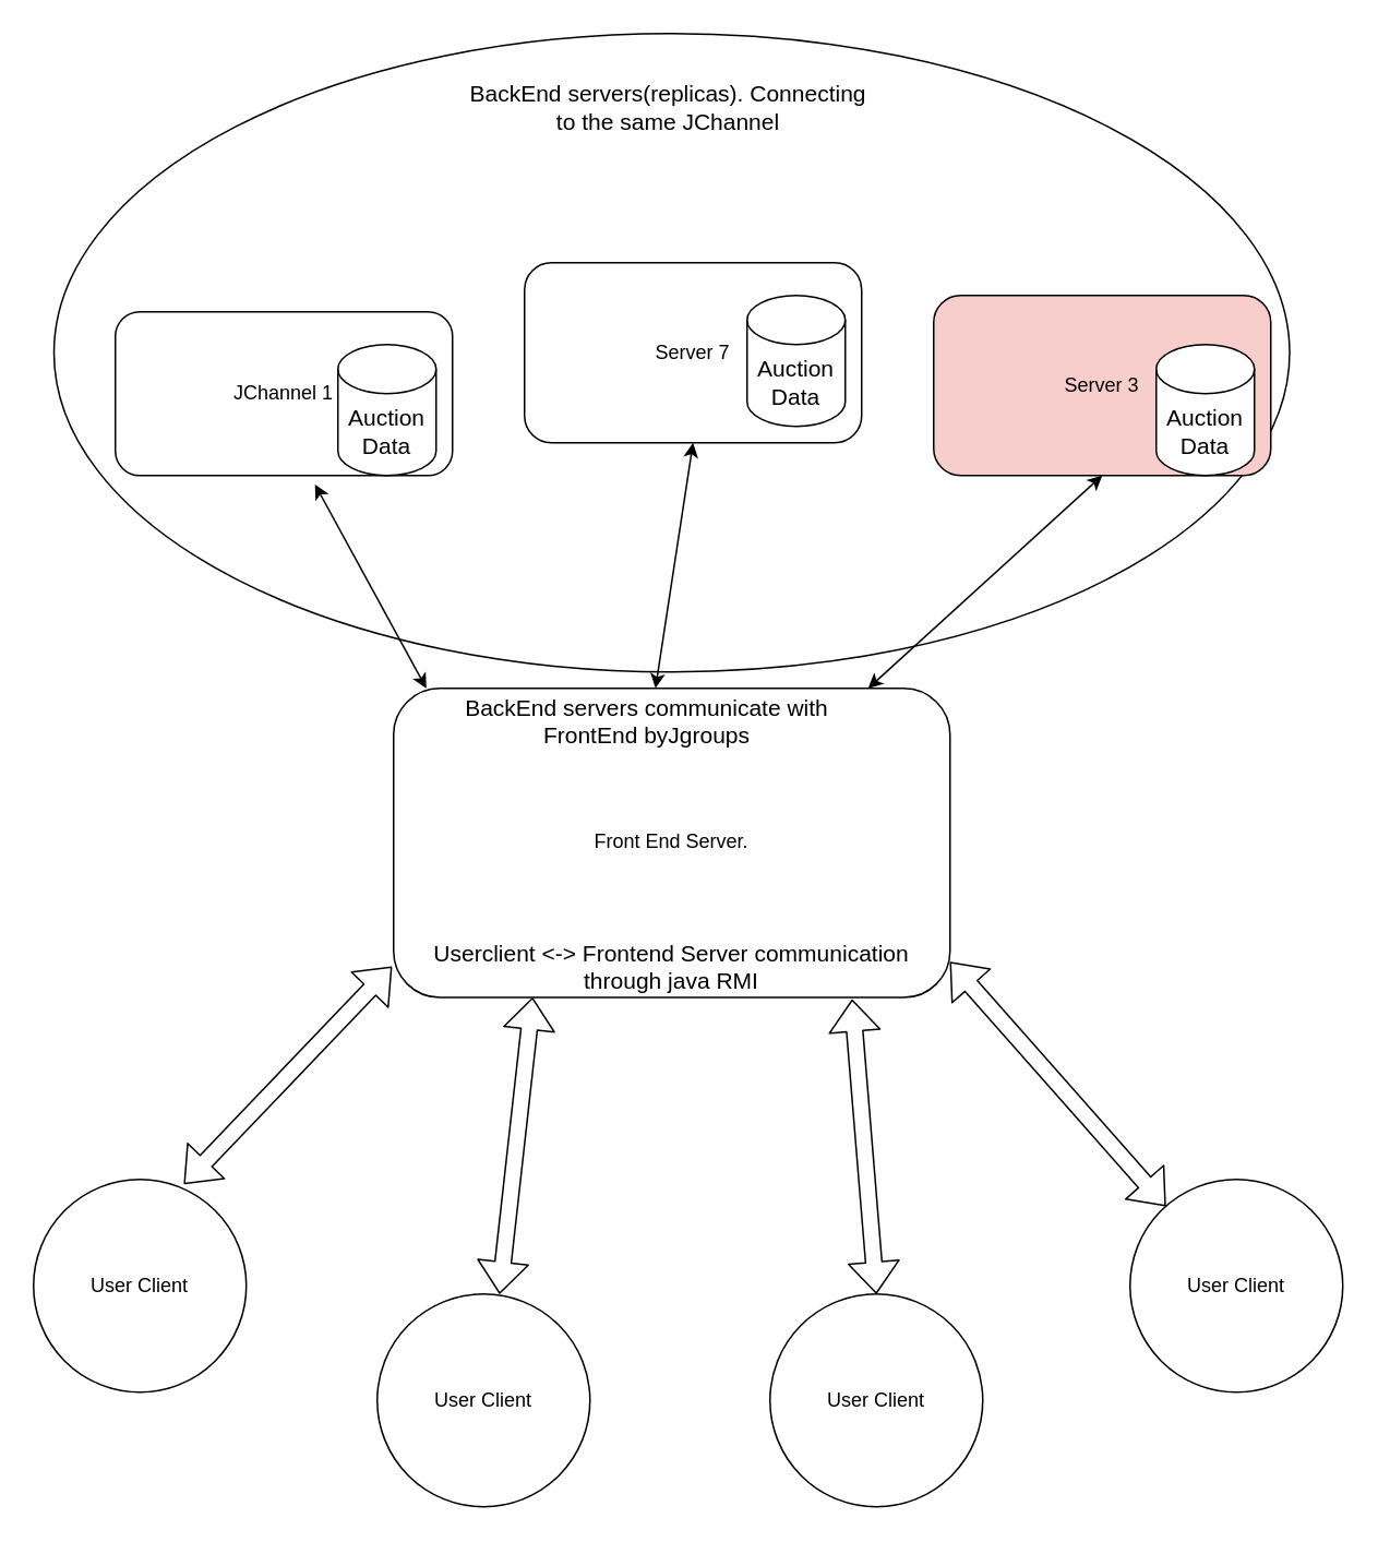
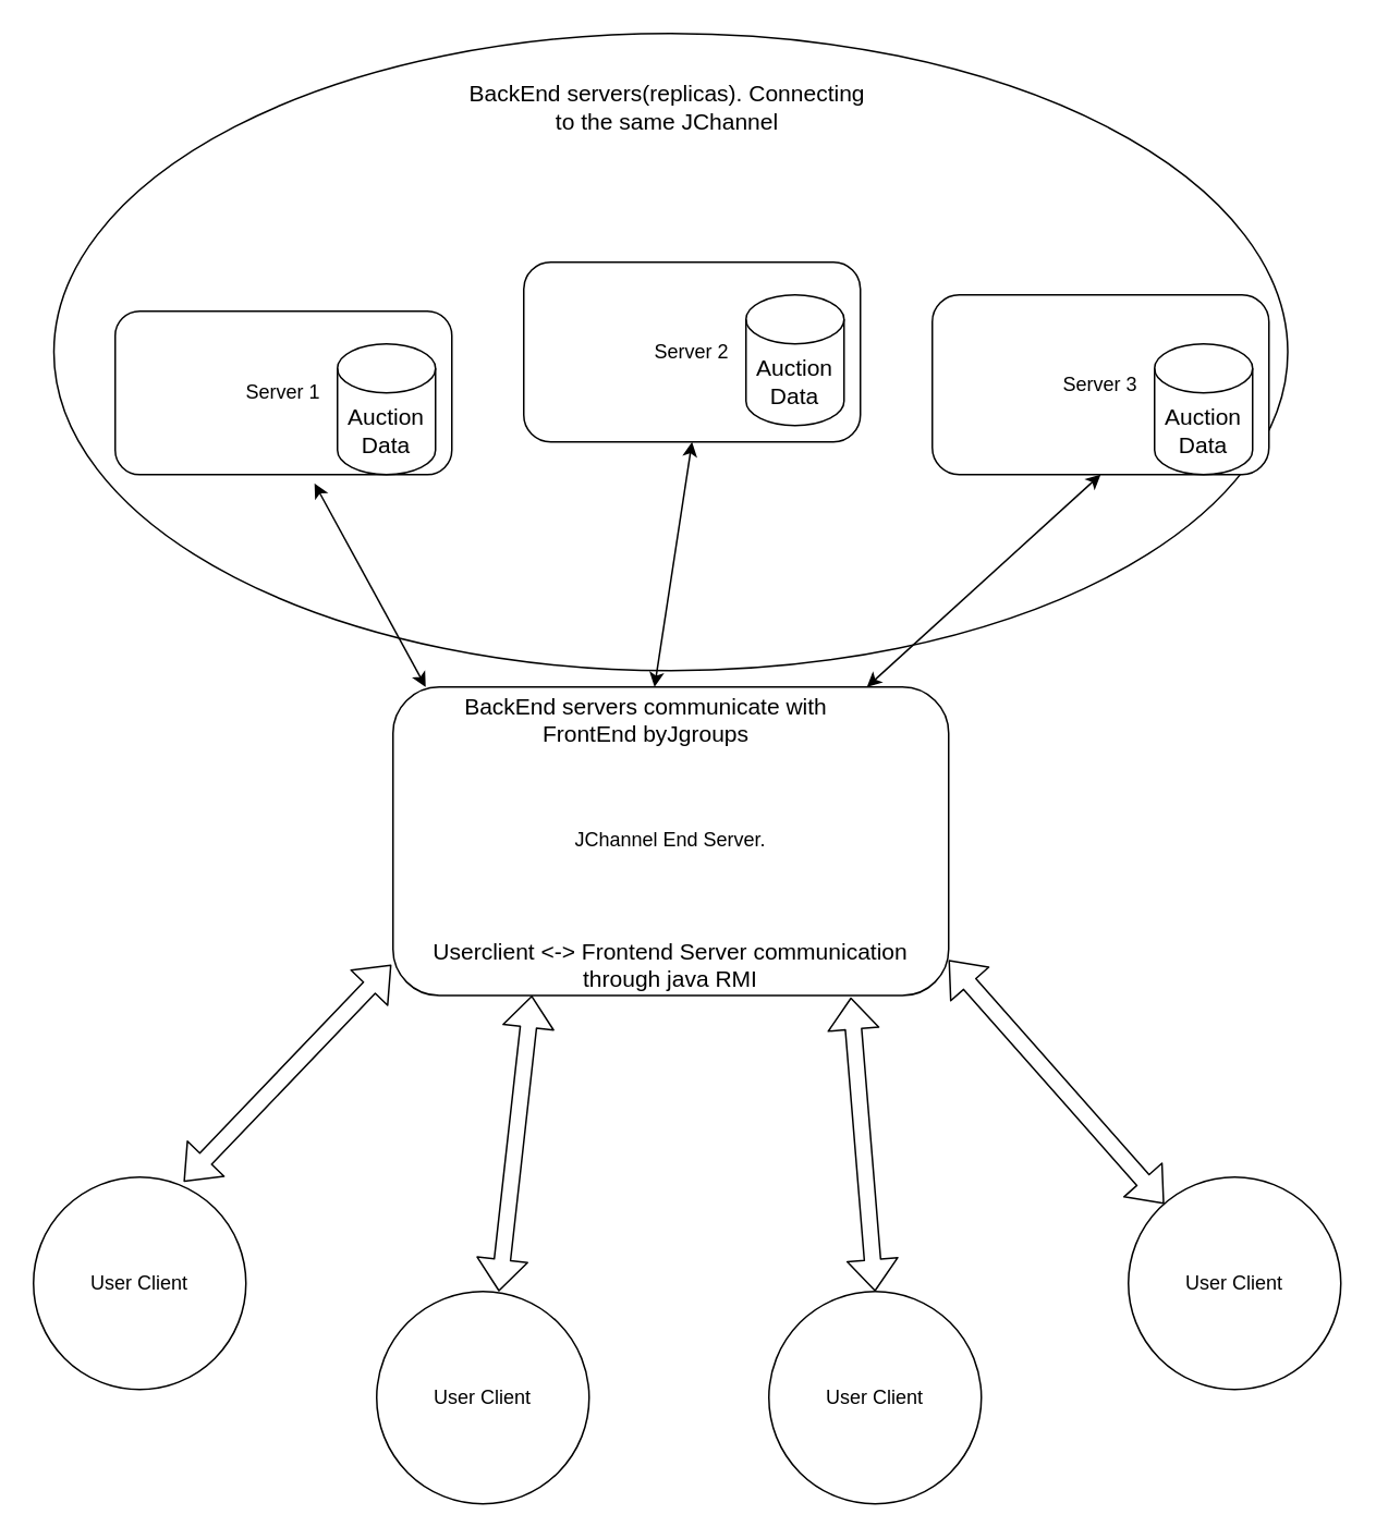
- <mxCell id="5" value="Server 7" style="rounded=1;whiteSpace=wrap;html=1;" vertex="1" parent="1"><mxGeometry x="320" y="160" width="206" height="110" as="geometry" /></mxCell>
+ <mxCell id="5" value="Server 2" style="rounded=1;whiteSpace=wrap;html=1;" vertex="1" parent="1"><mxGeometry x="320" y="160" width="206" height="110" as="geometry" /></mxCell>
- <mxCell id="4" value="Server 3" style="rounded=1;whiteSpace=wrap;html=1;fillColor=#f8cecc;" vertex="1" parent="1"><mxGeometry x="570" y="180" width="206" height="110" as="geometry" /></mxCell>
+ <mxCell id="4" value="Server 3" style="rounded=1;whiteSpace=wrap;html=1;" vertex="1" parent="1"><mxGeometry x="570" y="180" width="206" height="110" as="geometry" /></mxCell>
- <mxCell id="3" value="JChannel 1" style="rounded=1;whiteSpace=wrap;html=1;" vertex="1" parent="1"><mxGeometry x="70" y="190" width="206" height="100" as="geometry" /></mxCell>
+ <mxCell id="3" value="Server 1" style="rounded=1;whiteSpace=wrap;html=1;" vertex="1" parent="1"><mxGeometry x="70" y="190" width="206" height="100" as="geometry" /></mxCell>
- <mxCell id="6" value="Front End Server." style="rounded=1;whiteSpace=wrap;html=1;" vertex="1" parent="1"><mxGeometry x="240" y="420" width="340" height="188.89" as="geometry" /></mxCell>
+ <mxCell id="6" value="JChannel End Server." style="rounded=1;whiteSpace=wrap;html=1;" vertex="1" parent="1"><mxGeometry x="240" y="420" width="340" height="188.89" as="geometry" /></mxCell>
